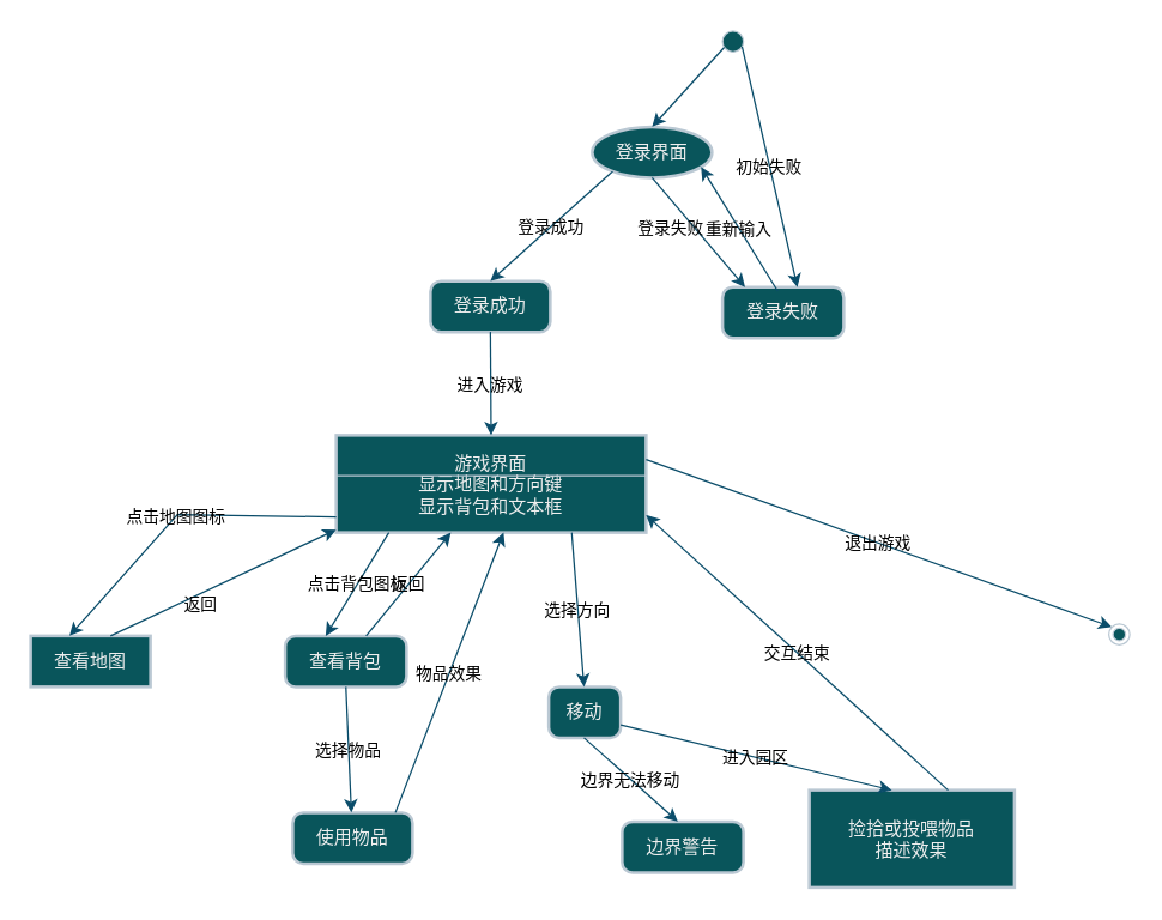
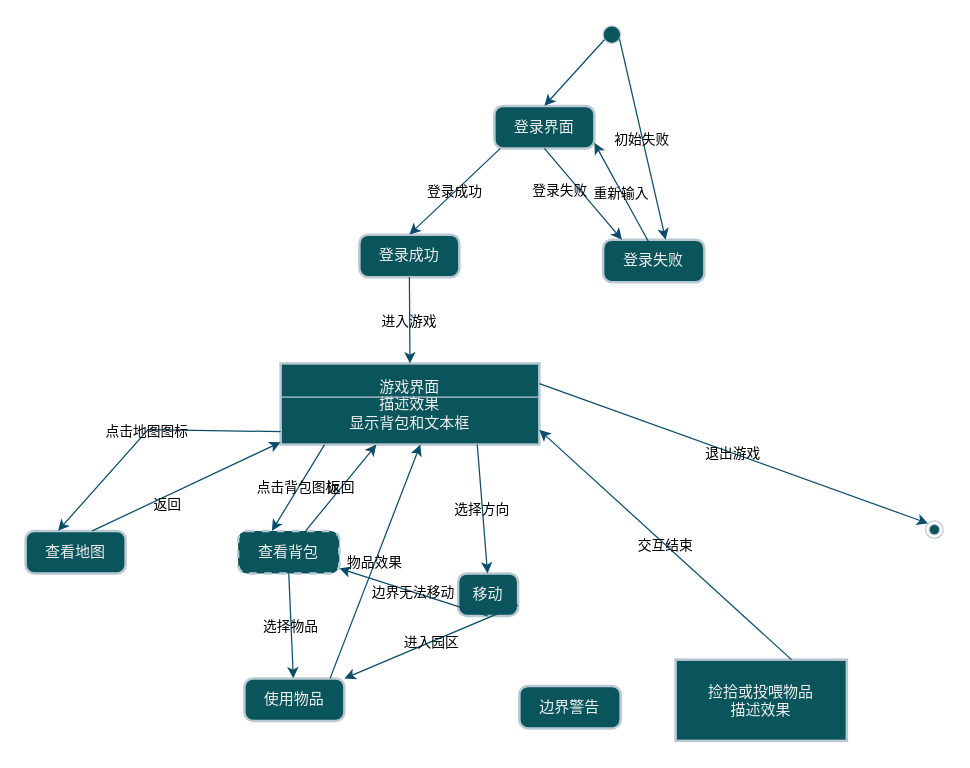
- <mxCell id="3" value="登录界面" style="ellipse;absoluteArcSize=1;arcSize=14;whiteSpace=wrap;strokeWidth=2;labelBackgroundColor=none;fillColor=#09555B;strokeColor=#BAC8D3;fontColor=#EEEEEE;" vertex="1" parent="1"><mxGeometry x="395" y="84" width="80" height="34" as="geometry" /></mxCell>
+ <mxCell id="3" value="登录界面" style="rounded=1;absoluteArcSize=1;arcSize=14;whiteSpace=wrap;strokeWidth=2;labelBackgroundColor=none;fillColor=#09555B;strokeColor=#BAC8D3;fontColor=#EEEEEE;" vertex="1" parent="1"><mxGeometry x="395" y="84" width="80" height="34" as="geometry" /></mxCell>
- <mxCell id="6" value="游戏界面&#10;显示地图和方向键&#10;显示背包和文本框" style="whiteSpace=wrap;strokeWidth=2;labelBackgroundColor=none;fillColor=#09555B;strokeColor=#BAC8D3;fontColor=#EEEEEE;" vertex="1" parent="1"><mxGeometry x="224" y="290" width="207" height="65" as="geometry" /></mxCell>
+ <mxCell id="6" value="游戏界面&#10;描述效果&#10;显示背包和文本框" style="whiteSpace=wrap;strokeWidth=2;labelBackgroundColor=none;fillColor=#09555B;strokeColor=#BAC8D3;fontColor=#EEEEEE;" vertex="1" parent="1"><mxGeometry x="224" y="290" width="207" height="65" as="geometry" /></mxCell>
- <mxCell id="7" value="查看地图" style="absoluteArcSize=1;arcSize=14;whiteSpace=wrap;strokeWidth=2;labelBackgroundColor=none;fillColor=#09555B;strokeColor=#BAC8D3;fontColor=#EEEEEE;rounded=0;" vertex="1" parent="1"><mxGeometry x="20" y="424" width="80" height="34" as="geometry" /></mxCell>
+ <mxCell id="7" value="查看地图" style="rounded=1;absoluteArcSize=1;arcSize=14;whiteSpace=wrap;strokeWidth=2;labelBackgroundColor=none;fillColor=#09555B;strokeColor=#BAC8D3;fontColor=#EEEEEE;" vertex="1" parent="1"><mxGeometry x="20" y="424" width="80" height="34" as="geometry" /></mxCell>
- <mxCell id="8" value="查看背包" style="rounded=1;absoluteArcSize=1;arcSize=14;whiteSpace=wrap;strokeWidth=2;labelBackgroundColor=none;fillColor=#09555B;strokeColor=#BAC8D3;fontColor=#EEEEEE;" vertex="1" parent="1"><mxGeometry x="190" y="424" width="81" height="34" as="geometry" /></mxCell>
+ <mxCell id="8" value="查看背包" style="rounded=1;absoluteArcSize=1;arcSize=14;whiteSpace=wrap;strokeWidth=2;labelBackgroundColor=none;fillColor=#09555B;strokeColor=#BAC8D3;fontColor=#EEEEEE;dashed=1;" vertex="1" parent="1"><mxGeometry x="190" y="424" width="81" height="34" as="geometry" /></mxCell>
- <mxCell id="26" value="进入园区" style="startArrow=none;;exitX=0.99;exitY=0.74;entryX=0.4;entryY=-0.01;rounded=0;labelBackgroundColor=none;strokeColor=#0B4D6A;fontColor=default;" edge="1" parent="1" source="10" target="12"><mxGeometry relative="1" as="geometry" /></mxCell>
+ <mxCell id="26" value="进入园区" style="startArrow=none;exitX=0.99;exitY=0.74;rounded=0;labelBackgroundColor=none;strokeColor=#0B4D6A;fontColor=default;" edge="1" parent="1" source="10" target="9"><mxGeometry relative="1" as="geometry" /></mxCell>
- <mxCell id="25" value="边界无法移动" style="startArrow=none;;exitX=0.49;exitY=0.99;entryX=0.46;entryY=0.01;rounded=0;labelBackgroundColor=none;strokeColor=#0B4D6A;fontColor=default;" edge="1" parent="1" source="10" target="11"><mxGeometry relative="1" as="geometry" /></mxCell>
+ <mxCell id="25" value="边界无法移动" style="startArrow=none;exitX=0.49;exitY=0.99;rounded=0;labelBackgroundColor=none;strokeColor=#0B4D6A;fontColor=default;" edge="1" parent="1" source="10" target="8"><mxGeometry relative="1" as="geometry" /></mxCell>
